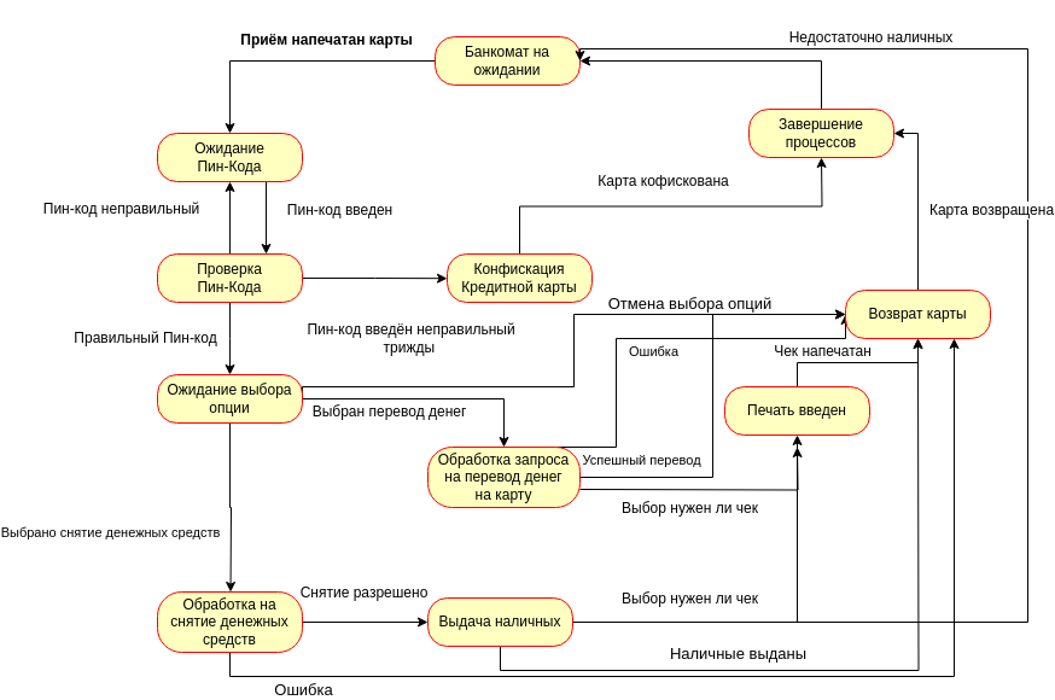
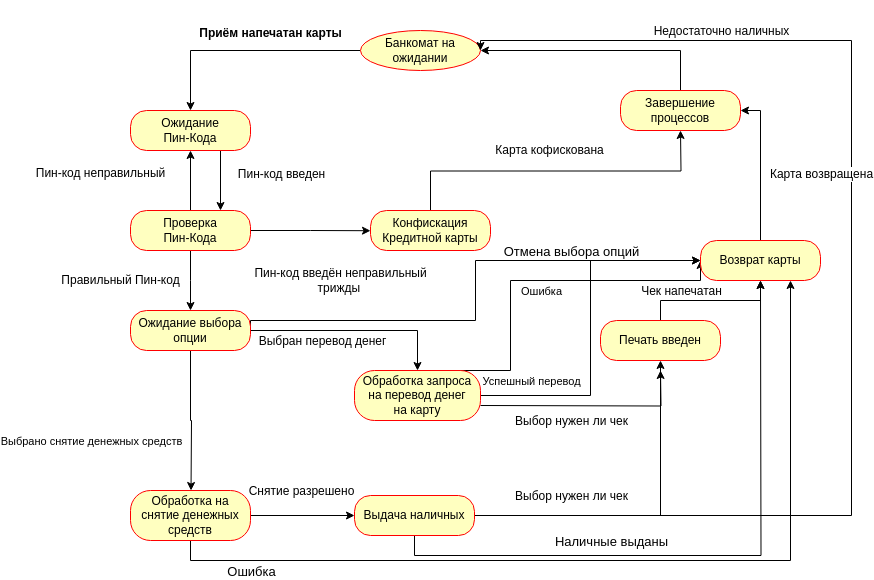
- <mxCell id="3" value="Банкомат на ожидании" style="rounded=1;whiteSpace=wrap;html=1;arcSize=40;fontColor=#000000;fillColor=#ffffc0;strokeColor=#ff0000;" vertex="1" parent="1"><mxGeometry x="355" y="30" width="120" height="40" as="geometry" /></mxCell>
+ <mxCell id="3" value="Банкомат на ожидании" style="ellipse;whiteSpace=wrap;html=1;arcSize=40;fontColor=#000000;fillColor=#ffffc0;strokeColor=#ff0000;" vertex="1" parent="1"><mxGeometry x="355" y="30" width="120" height="40" as="geometry" /></mxCell>
